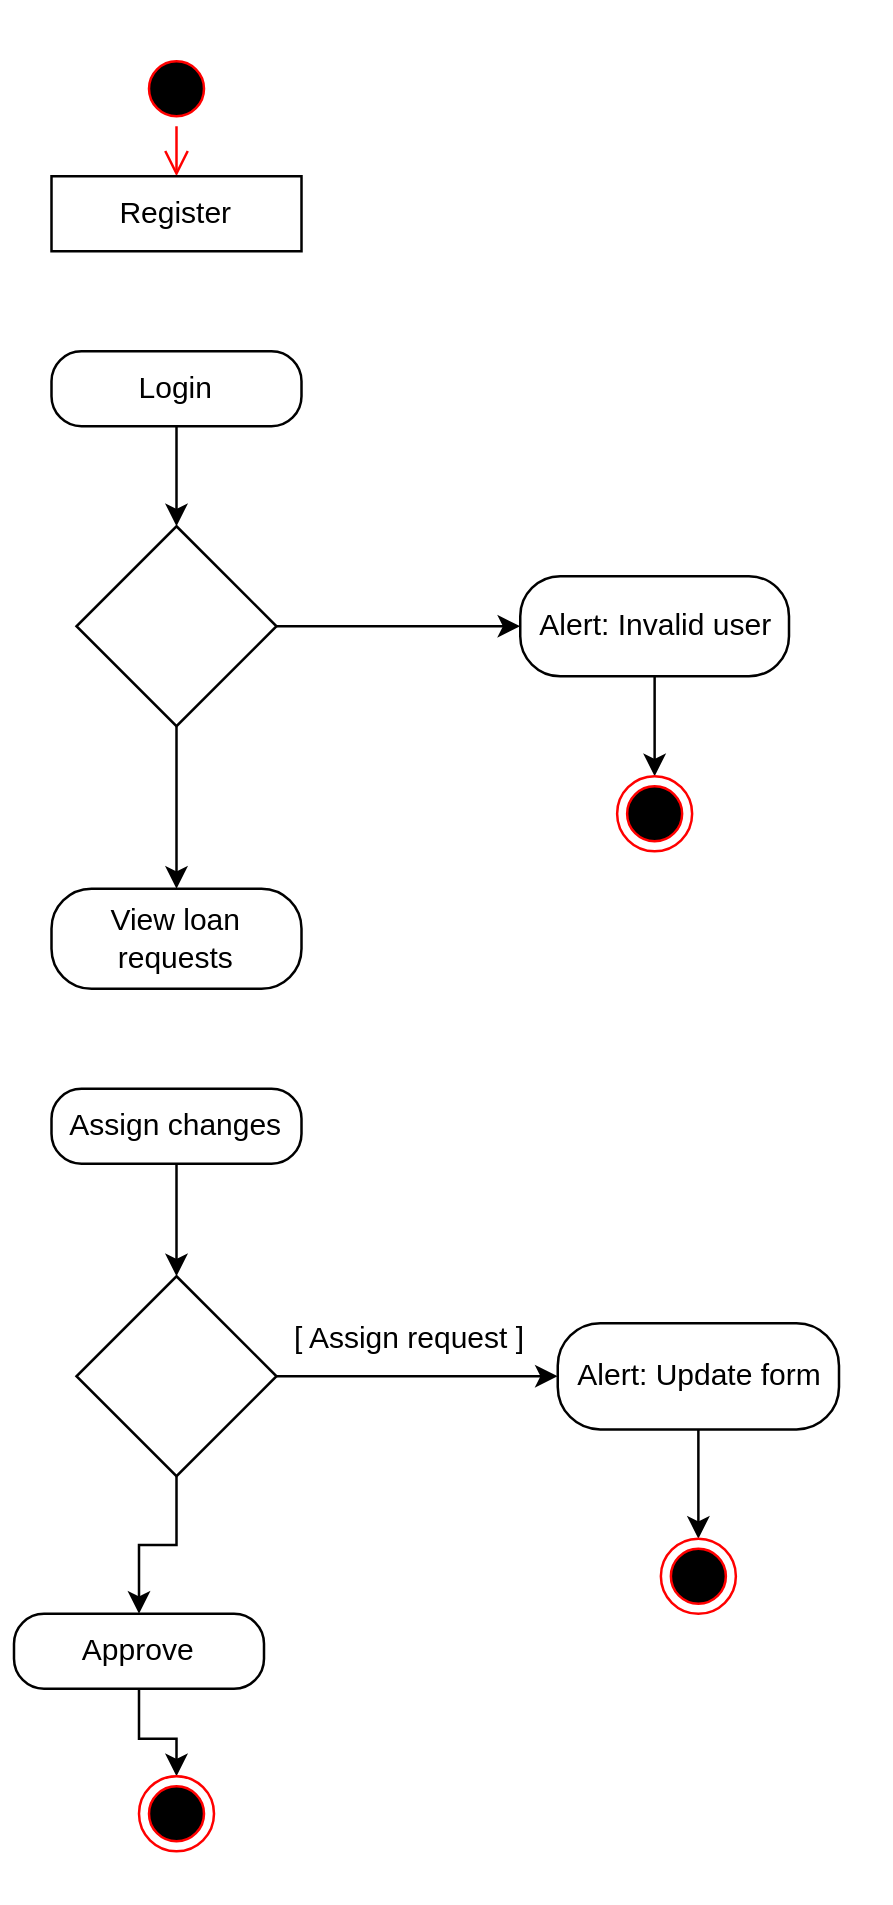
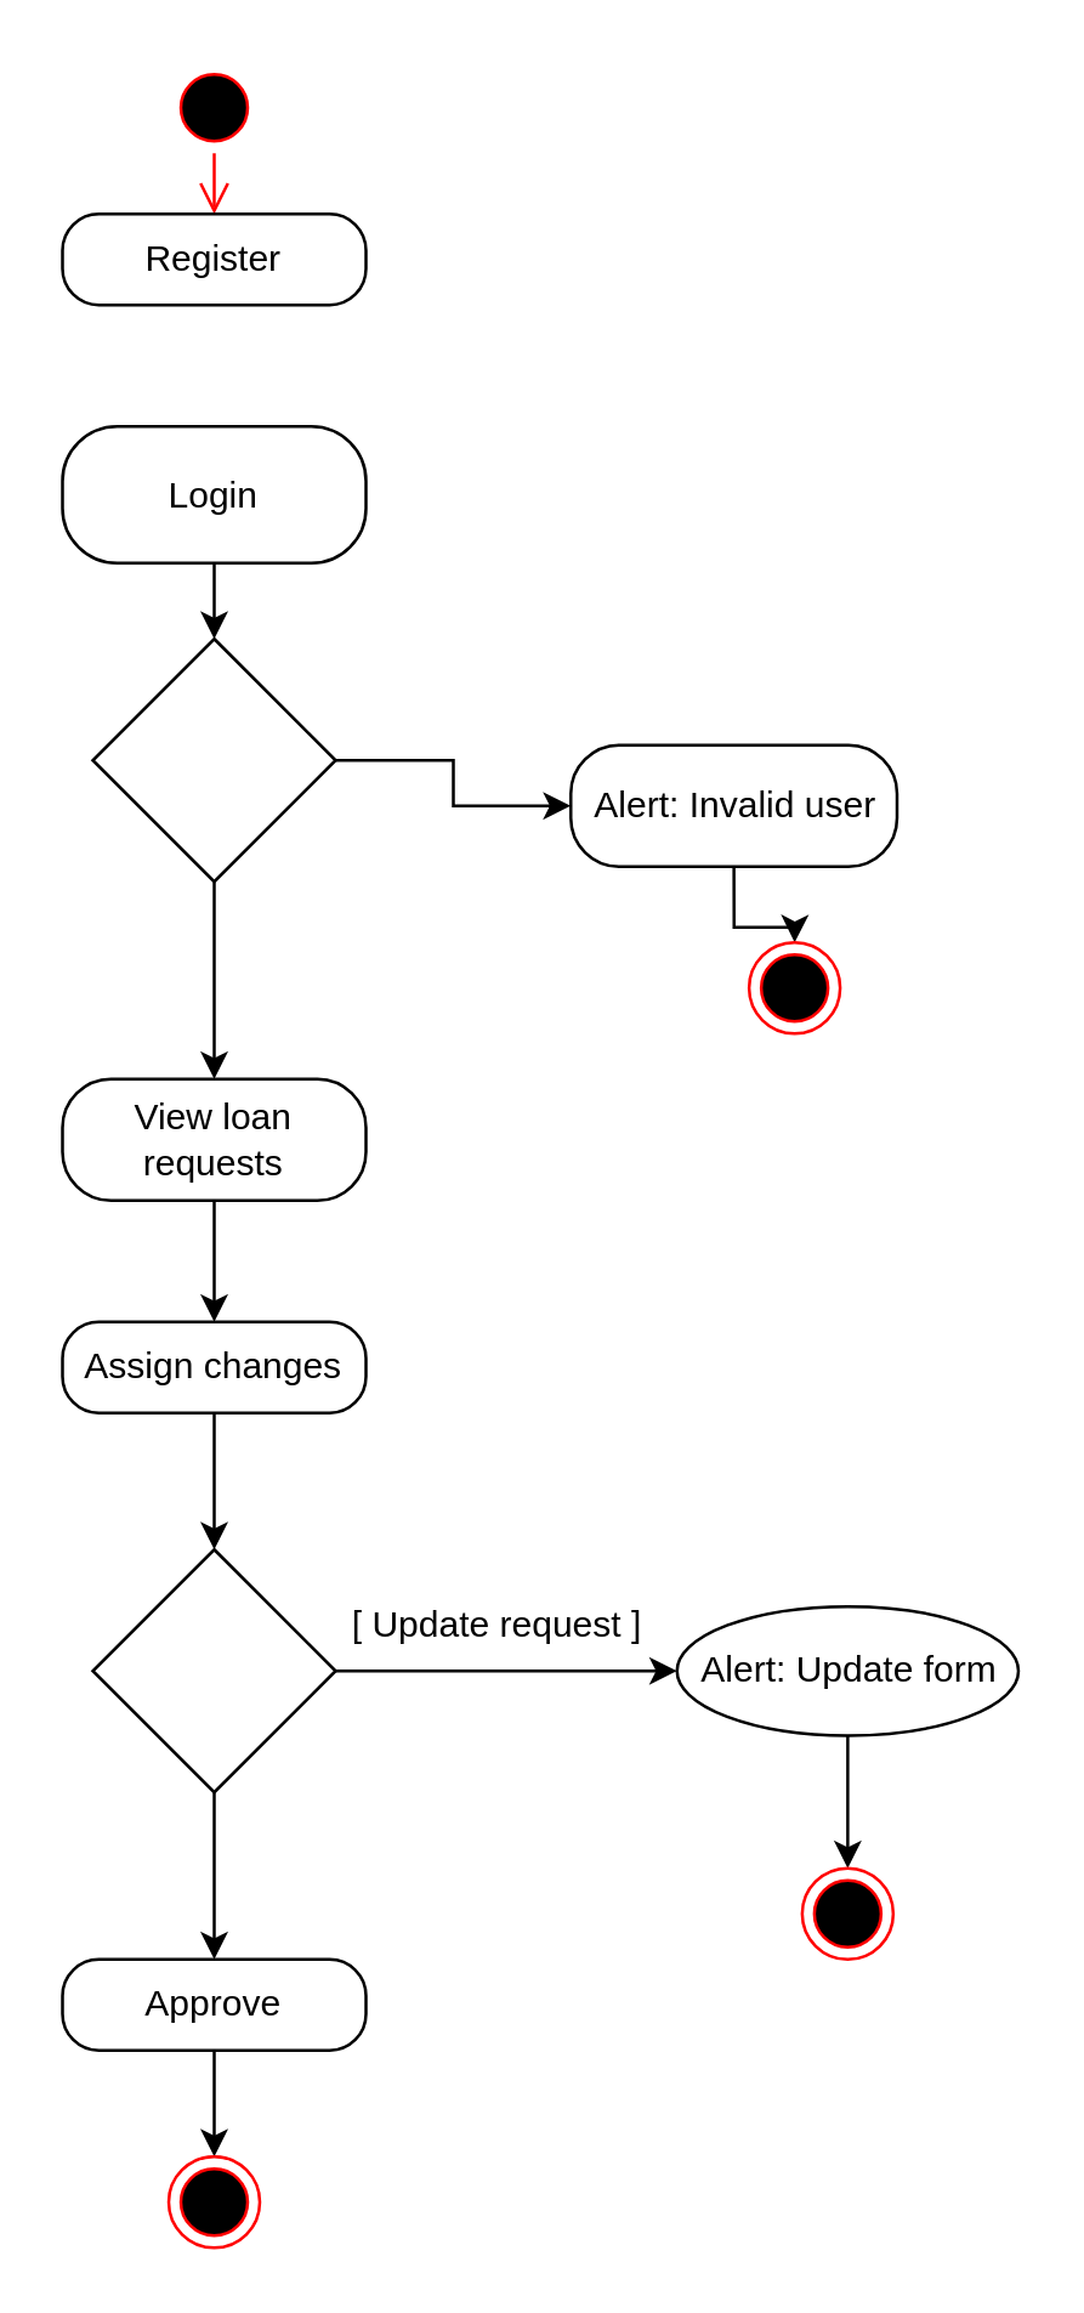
- <mxCell id="20" value="Register" style="whiteSpace=wrap;html=1;arcSize=40;rounded=0;" vertex="1" parent="1"><mxGeometry x="20" y="70" width="100" height="30" as="geometry" /></mxCell>
+ <mxCell id="20" value="Register" style="rounded=1;whiteSpace=wrap;html=1;arcSize=40;" vertex="1" parent="1"><mxGeometry x="20" y="70" width="100" height="30" as="geometry" /></mxCell>
- <mxCell id="26" value="Login" style="rounded=1;whiteSpace=wrap;html=1;arcSize=40;" vertex="1" parent="1"><mxGeometry x="20" y="140" width="100" height="30" as="geometry" /></mxCell>
+ <mxCell id="26" value="Login" style="rounded=1;whiteSpace=wrap;html=1;arcSize=40;" vertex="1" parent="1"><mxGeometry x="20" y="140" width="100" height="45" as="geometry" /></mxCell>
- <mxCell id="23" value="Alert: Invalid user" style="rounded=1;whiteSpace=wrap;html=1;arcSize=40;" vertex="1" parent="1"><mxGeometry x="207.5" y="230" width="107.5" height="40" as="geometry" /></mxCell>
+ <mxCell id="23" value="Alert: Invalid user" style="rounded=1;whiteSpace=wrap;html=1;arcSize=40;" vertex="1" parent="1"><mxGeometry x="187.5" y="245" width="107.5" height="40" as="geometry" /></mxCell>
+ <mxCell id="10" value="" style="edgeStyle=orthogonalEdgeStyle;rounded=0;orthogonalLoop=1;jettySize=auto;html=1;exitX=0.5;exitY=1;exitDx=0;exitDy=0;entryX=0.5;entryY=0;entryDx=0;entryDy=0;" parent="1" source="24" target="25" edge="1"><mxGeometry relative="1" as="geometry"><mxPoint x="70" y="380" as="sourcePoint" /><mxPoint x="70" y="410" as="targetPoint" /></mxGeometry></mxCell>
- <mxCell id="19" value="[ Assign request ]" style="text;html=1;align=center;verticalAlign=middle;resizable=0;points=[];autosize=1;strokeColor=none;fillColor=none;" parent="1" vertex="1"><mxGeometry x="102.5" y="520" width="120" height="30" as="geometry" /></mxCell>
+ <mxCell id="19" value="[ Update request ]" style="text;html=1;align=center;verticalAlign=middle;resizable=0;points=[];autosize=1;strokeColor=none;fillColor=none;" parent="1" vertex="1"><mxGeometry x="102.5" y="520" width="120" height="30" as="geometry" /></mxCell>
- <mxCell id="22" value="Alert: Update form" style="rounded=1;whiteSpace=wrap;html=1;arcSize=40;" vertex="1" parent="1"><mxGeometry x="222.5" y="528.75" width="112.5" height="42.5" as="geometry" /></mxCell>
+ <mxCell id="22" value="Alert: Update form" style="ellipse;whiteSpace=wrap;html=1;arcSize=40;" vertex="1" parent="1"><mxGeometry x="222.5" y="528.75" width="112.5" height="42.5" as="geometry" /></mxCell>
- <mxCell id="21" value="Approve" style="rounded=1;whiteSpace=wrap;html=1;arcSize=40;" vertex="1" parent="1"><mxGeometry x="5" y="645" width="100" height="30" as="geometry" /></mxCell>
+ <mxCell id="21" value="Approve" style="rounded=1;whiteSpace=wrap;html=1;arcSize=40;" vertex="1" parent="1"><mxGeometry x="20" y="645" width="100" height="30" as="geometry" /></mxCell>
